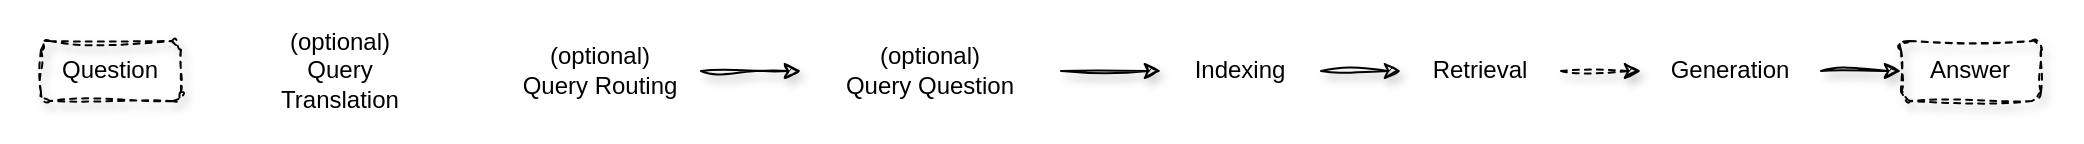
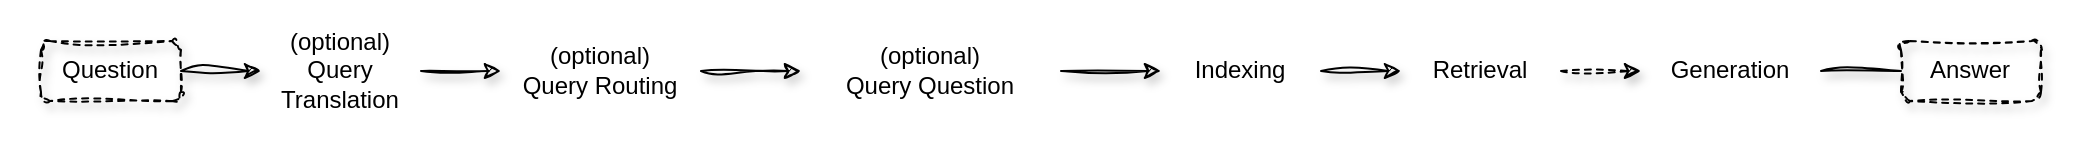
+ <mxCell id="2" style="edgeStyle=orthogonalEdgeStyle;rounded=0;orthogonalLoop=1;jettySize=auto;html=1;sketch=1;curveFitting=1;jiggle=2;shadow=1;" edge="1" parent="1" source="3" target="5"><mxGeometry relative="1" as="geometry" /></mxCell>
+ <mxCell id="4" style="edgeStyle=orthogonalEdgeStyle;rounded=0;orthogonalLoop=1;jettySize=auto;html=1;sketch=1;curveFitting=1;jiggle=2;shadow=1;" edge="1" parent="1" source="5" target="7"><mxGeometry relative="1" as="geometry" /></mxCell>
- <mxCell id="14" style="edgeStyle=orthogonalEdgeStyle;rounded=0;orthogonalLoop=1;jettySize=auto;html=1;sketch=1;curveFitting=1;jiggle=2;shadow=1;" edge="1" parent="1" source="15" target="16"><mxGeometry relative="1" as="geometry"><mxPoint x="930" y="35" as="sourcePoint" /></mxGeometry></mxCell>
+ <mxCell id="14" style="edgeStyle=orthogonalEdgeStyle;rounded=0;orthogonalLoop=1;jettySize=auto;html=1;sketch=1;curveFitting=1;jiggle=2;shadow=1;endArrow=none;" edge="1" parent="1" source="15" target="16"><mxGeometry relative="1" as="geometry"><mxPoint x="930" y="35" as="sourcePoint" /></mxGeometry></mxCell>
